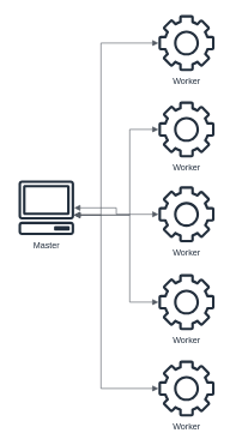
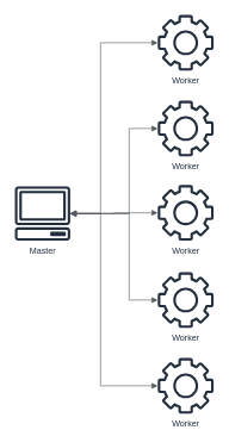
- <mxCell id="7" value="Master" style="sketch=0;outlineConnect=0;fontColor=#232F3E;gradientColor=none;fillColor=#232F3D;strokeColor=none;dashed=0;verticalLabelPosition=bottom;verticalAlign=top;align=center;html=1;fontSize=12;fontStyle=0;aspect=fixed;pointerEvents=1;shape=mxgraph.aws4.client;" vertex="1" parent="1"><mxGeometry x="25" y="250" width="78" height="76" as="geometry" /></mxCell>
+ <mxCell id="7" value="Master" style="sketch=0;outlineConnect=0;fontColor=#232F3E;gradientColor=none;fillColor=#232F3D;strokeColor=none;dashed=0;verticalLabelPosition=bottom;verticalAlign=top;align=center;html=1;fontSize=12;fontStyle=0;aspect=fixed;pointerEvents=1;shape=mxgraph.aws4.client;" vertex="1" parent="1"><mxGeometry x="20" y="260" width="78" height="76" as="geometry" /></mxCell>
